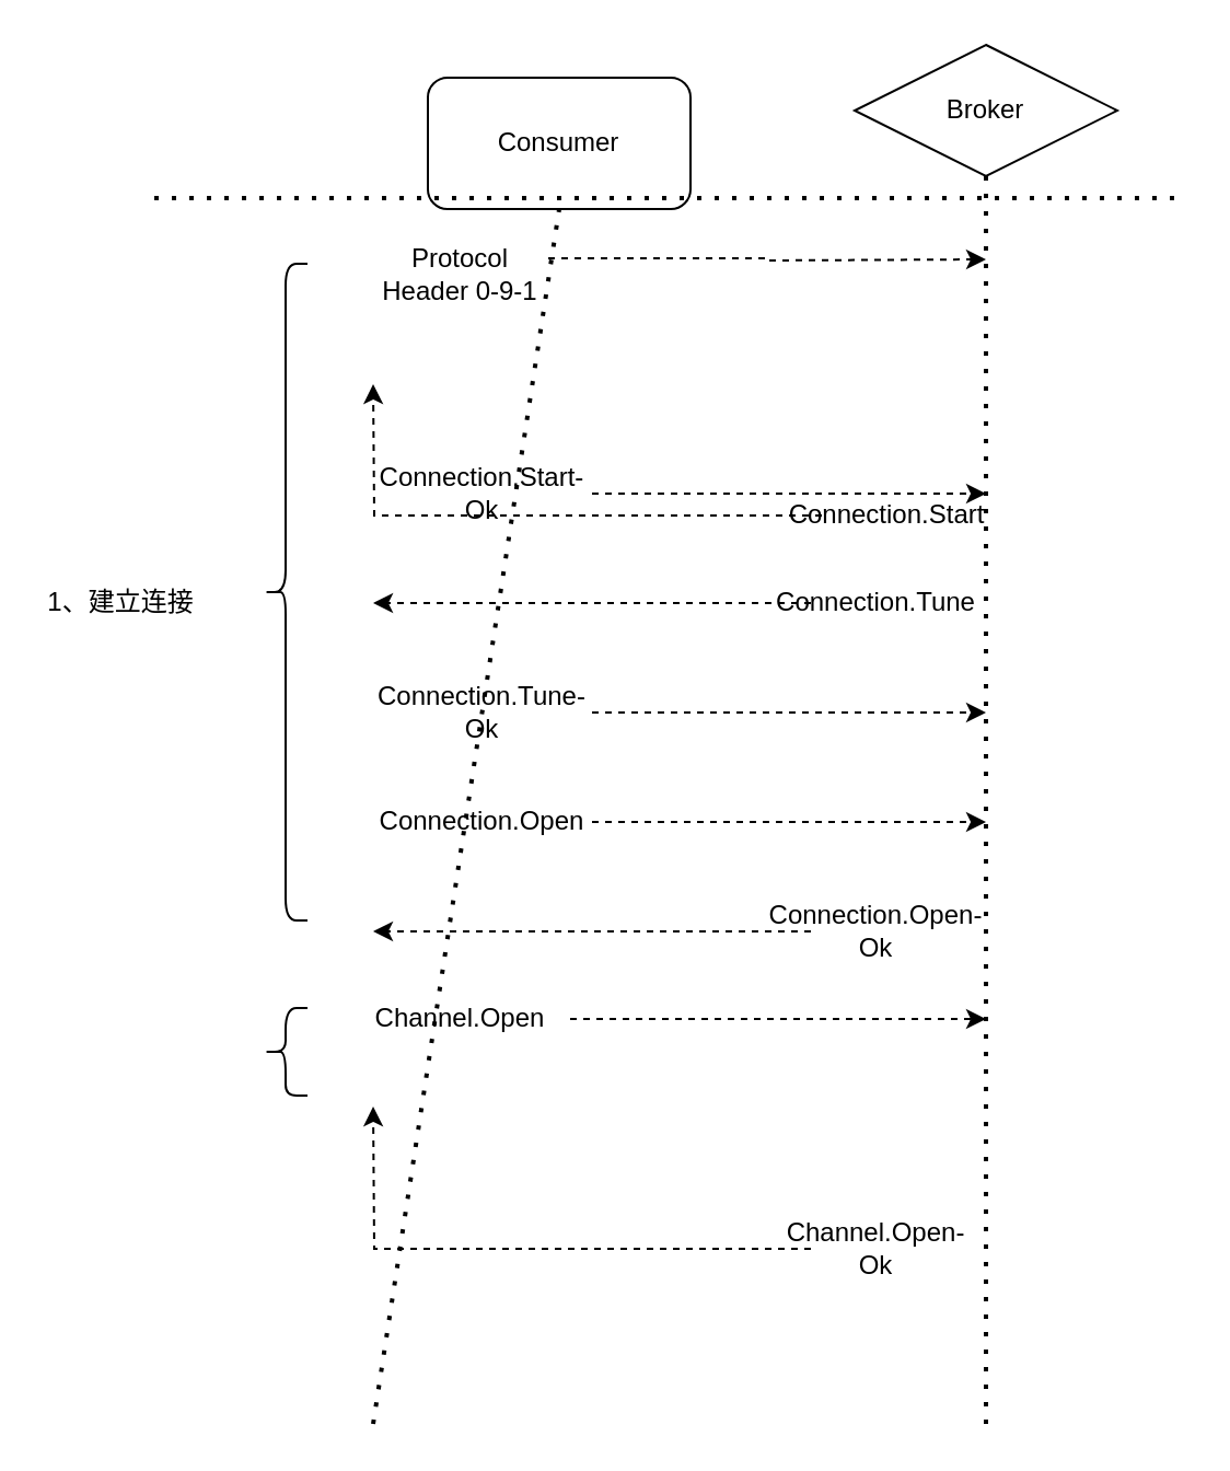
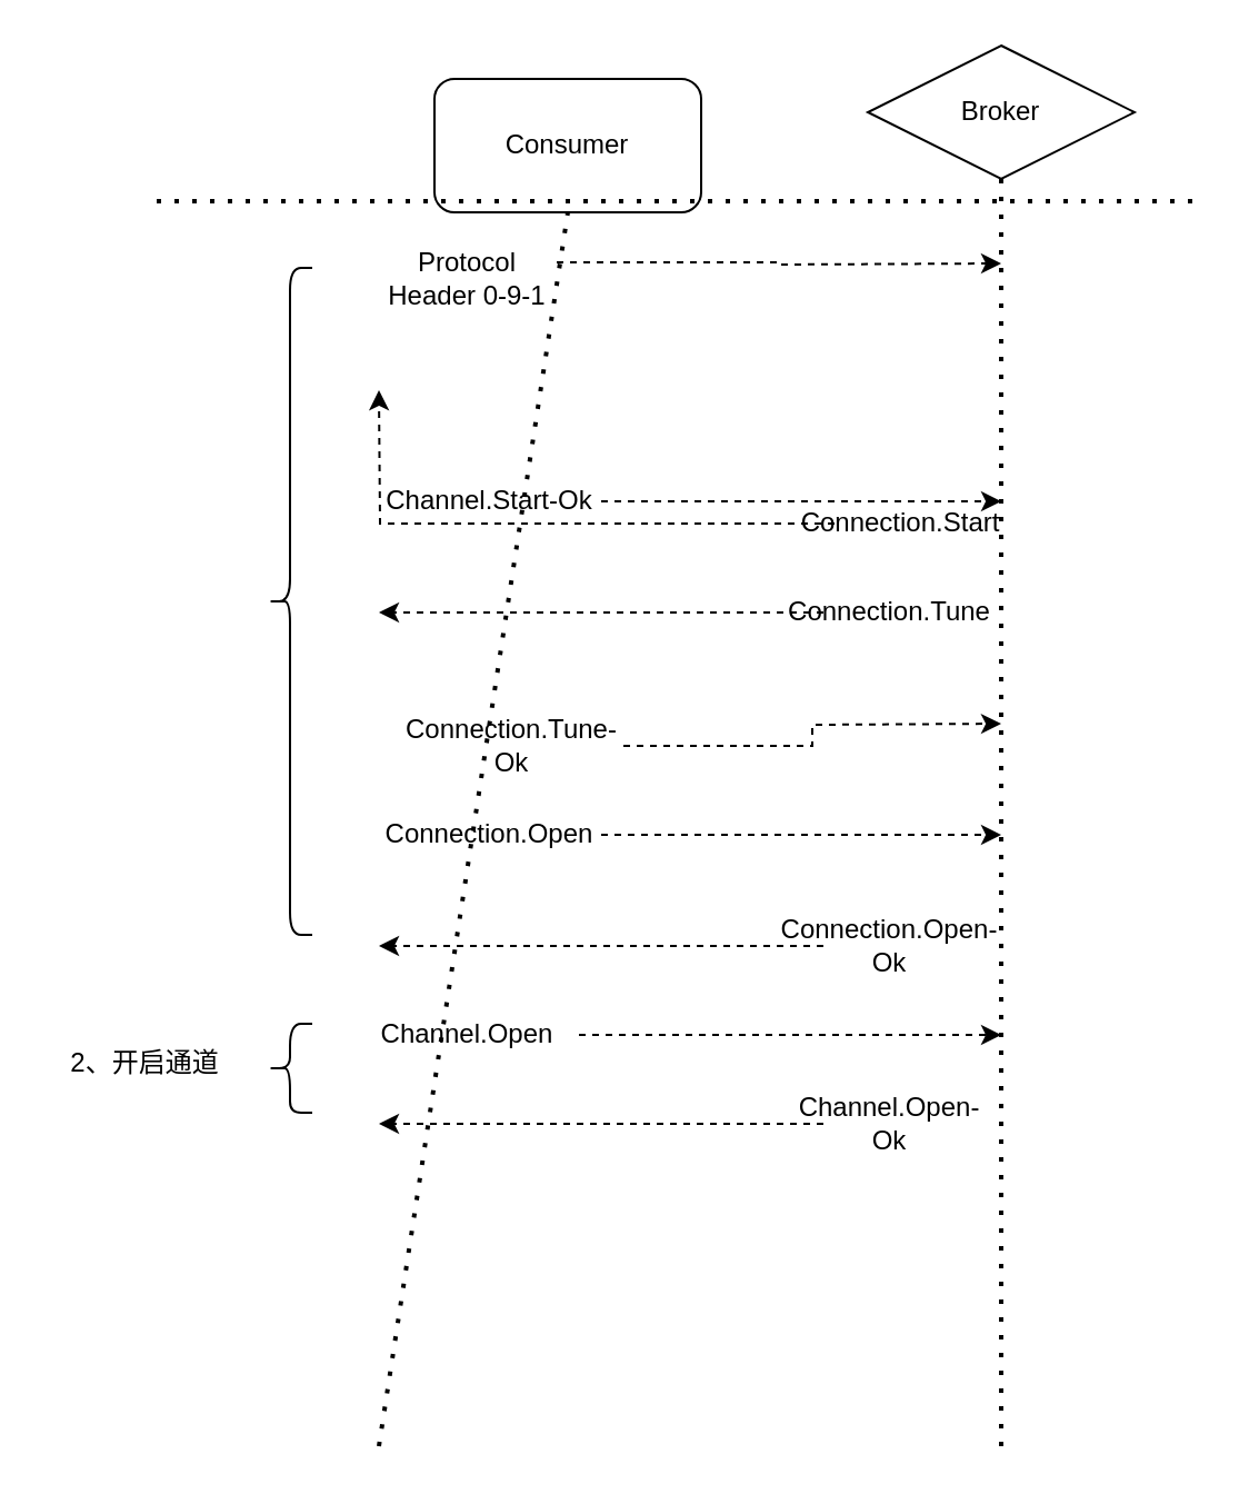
- <mxCell id="12" value="Connection.Start-Ok" style="text;html=1;strokeColor=none;fillColor=none;align=center;verticalAlign=middle;whiteSpace=wrap;rounded=0;" vertex="1" parent="1"><mxGeometry x="170" y="210" width="100" height="30" as="geometry" /></mxCell>
+ <mxCell id="12" value="Channel.Start-Ok" style="text;html=1;strokeColor=none;fillColor=none;align=center;verticalAlign=middle;whiteSpace=wrap;rounded=0;" vertex="1" parent="1"><mxGeometry x="170" y="210" width="100" height="30" as="geometry" /></mxCell>
- <mxCell id="26" value="1、建立连接" style="text;html=1;strokeColor=none;fillColor=none;align=center;verticalAlign=middle;whiteSpace=wrap;rounded=0;" vertex="1" parent="1"><mxGeometry x="20" y="260" width="70" height="30" as="geometry" /></mxCell>
- <mxCell id="16" value="Connection.Tune-Ok" style="text;html=1;strokeColor=none;fillColor=none;align=center;verticalAlign=middle;whiteSpace=wrap;rounded=0;" vertex="1" parent="1"><mxGeometry x="170" y="310" width="100" height="30" as="geometry" /></mxCell>
+ <mxCell id="16" value="Connection.Tune-Ok" style="text;html=1;strokeColor=none;fillColor=none;align=center;verticalAlign=middle;whiteSpace=wrap;rounded=0;" vertex="1" parent="1"><mxGeometry x="180" y="320" width="100" height="30" as="geometry" /></mxCell>
+ <mxCell id="28" value="2、开启通道" style="text;html=1;strokeColor=none;fillColor=none;align=center;verticalAlign=middle;whiteSpace=wrap;rounded=0;" vertex="1" parent="1"><mxGeometry x="30" y="465" width="70" height="25" as="geometry" /></mxCell>
- <mxCell id="24" value="Channel.Open-Ok" style="text;html=1;strokeColor=none;fillColor=none;align=center;verticalAlign=middle;whiteSpace=wrap;rounded=0;" vertex="1" parent="1"><mxGeometry x="370" y="555" width="60" height="30" as="geometry" /></mxCell>
+ <mxCell id="24" value="Channel.Open-Ok" style="text;html=1;strokeColor=none;fillColor=none;align=center;verticalAlign=middle;whiteSpace=wrap;rounded=0;" vertex="1" parent="1"><mxGeometry x="370" y="490" width="60" height="30" as="geometry" /></mxCell>
